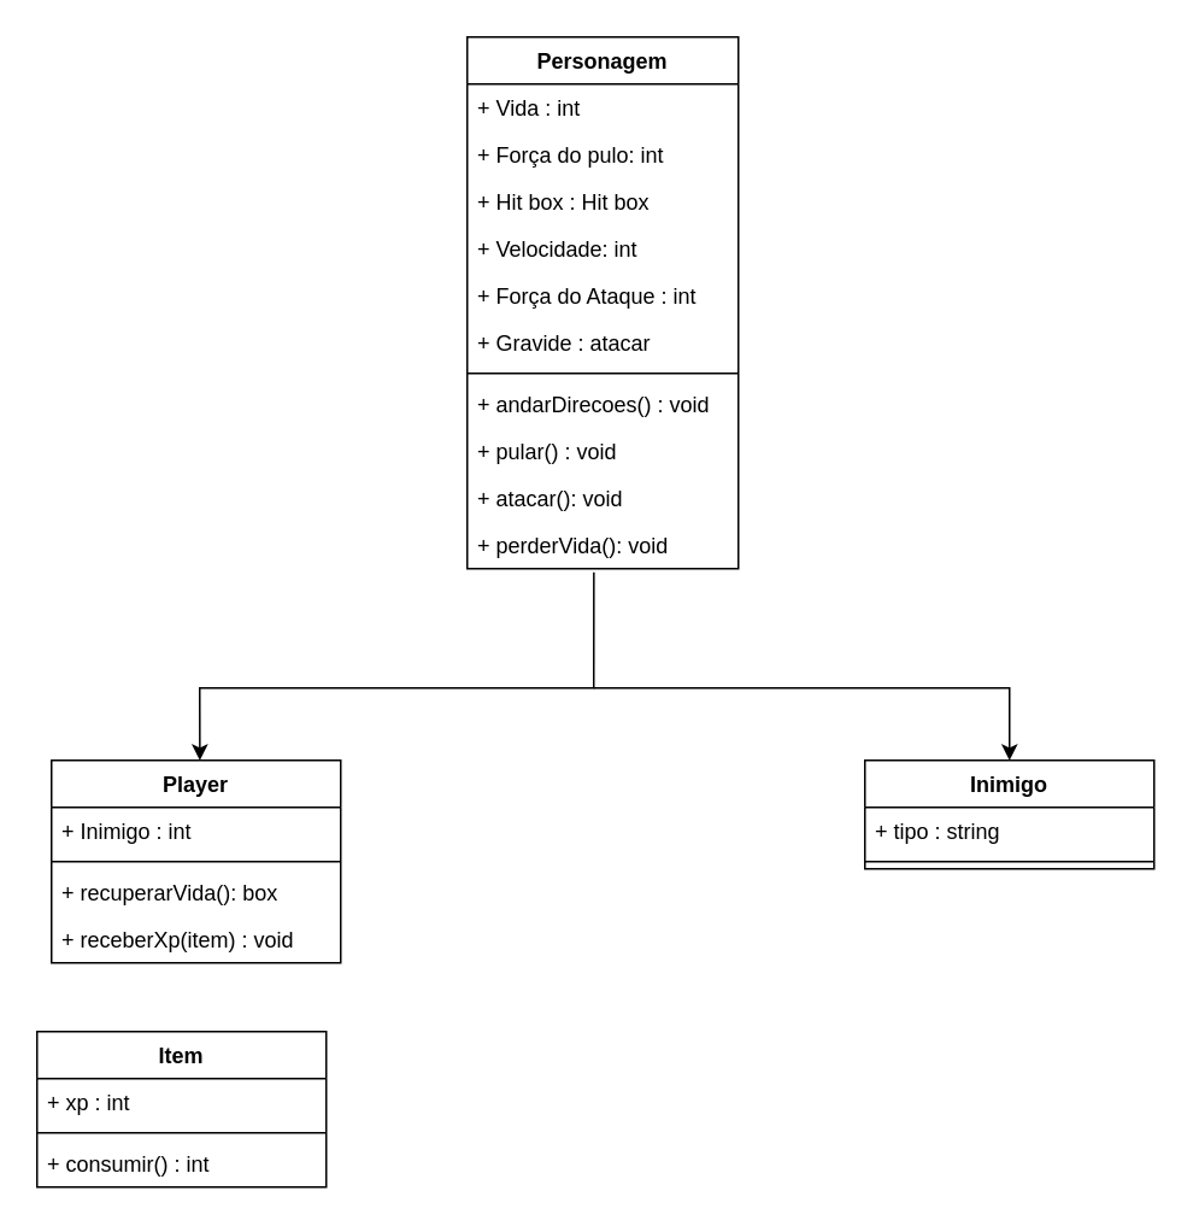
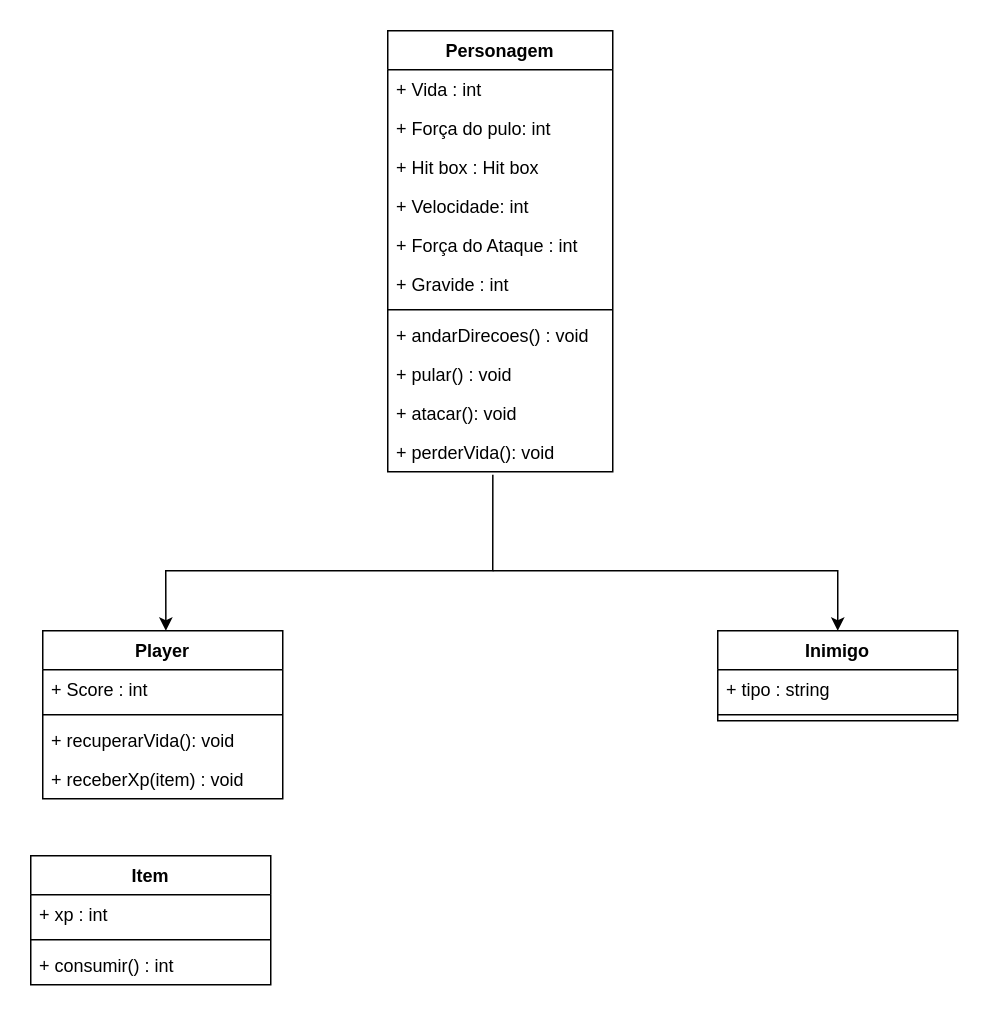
- <mxCell id="13" value="+ Gravide : atacar" style="text;strokeColor=none;fillColor=none;align=left;verticalAlign=top;spacingLeft=4;spacingRight=4;overflow=hidden;rotatable=0;points=[[0,0.5],[1,0.5]];portConstraint=eastwest;" vertex="1" parent="7"><mxGeometry y="156" width="150" height="26" as="geometry" /></mxCell>
+ <mxCell id="13" value="+ Gravide : int" style="text;strokeColor=none;fillColor=none;align=left;verticalAlign=top;spacingLeft=4;spacingRight=4;overflow=hidden;rotatable=0;points=[[0,0.5],[1,0.5]];portConstraint=eastwest;" vertex="1" parent="7"><mxGeometry y="156" width="150" height="26" as="geometry" /></mxCell>
- <mxCell id="24" value="+ Inimigo : int" style="text;strokeColor=none;fillColor=none;align=left;verticalAlign=top;spacingLeft=4;spacingRight=4;overflow=hidden;rotatable=0;points=[[0,0.5],[1,0.5]];portConstraint=eastwest;" vertex="1" parent="23"><mxGeometry y="26" width="160" height="26" as="geometry" /></mxCell>
+ <mxCell id="24" value="+ Score : int" style="text;strokeColor=none;fillColor=none;align=left;verticalAlign=top;spacingLeft=4;spacingRight=4;overflow=hidden;rotatable=0;points=[[0,0.5],[1,0.5]];portConstraint=eastwest;" vertex="1" parent="23"><mxGeometry y="26" width="160" height="26" as="geometry" /></mxCell>
- <mxCell id="26" value="+ recuperarVida(): box" style="text;strokeColor=none;fillColor=none;align=left;verticalAlign=top;spacingLeft=4;spacingRight=4;overflow=hidden;rotatable=0;points=[[0,0.5],[1,0.5]];portConstraint=eastwest;" vertex="1" parent="23"><mxGeometry y="60" width="160" height="26" as="geometry" /></mxCell>
+ <mxCell id="26" value="+ recuperarVida(): void" style="text;strokeColor=none;fillColor=none;align=left;verticalAlign=top;spacingLeft=4;spacingRight=4;overflow=hidden;rotatable=0;points=[[0,0.5],[1,0.5]];portConstraint=eastwest;" vertex="1" parent="23"><mxGeometry y="60" width="160" height="26" as="geometry" /></mxCell>
